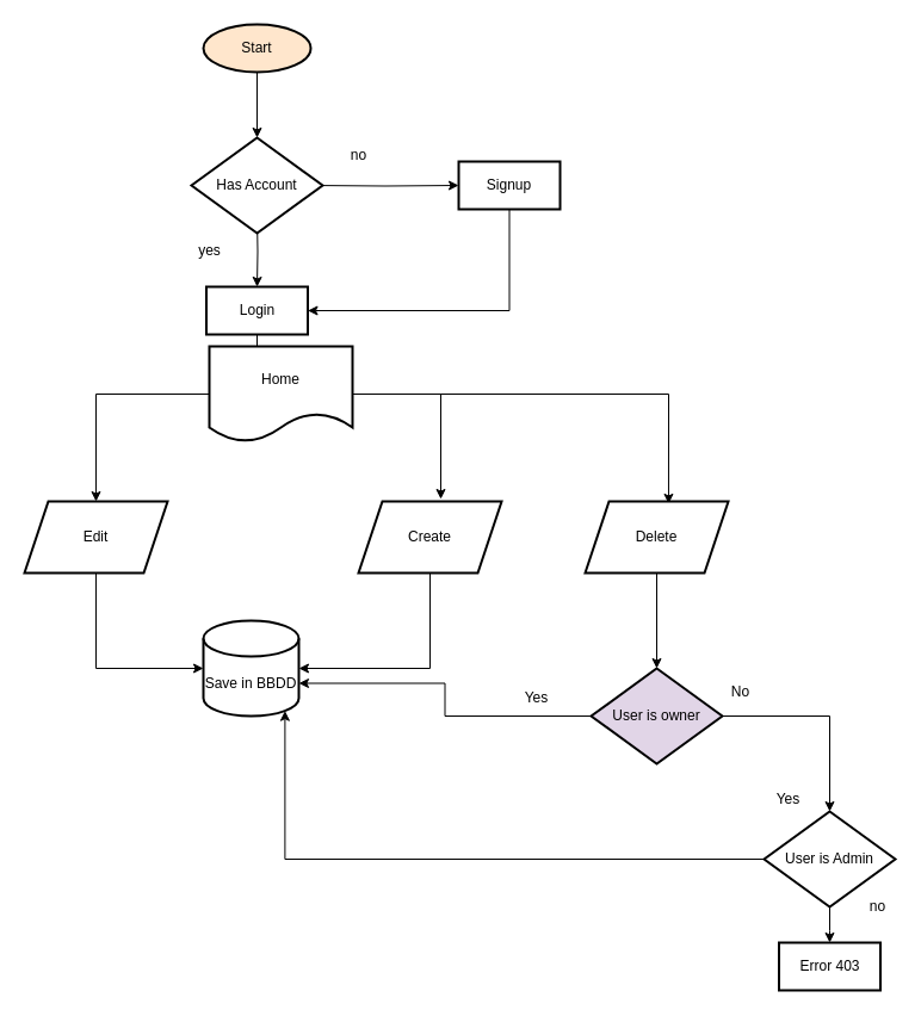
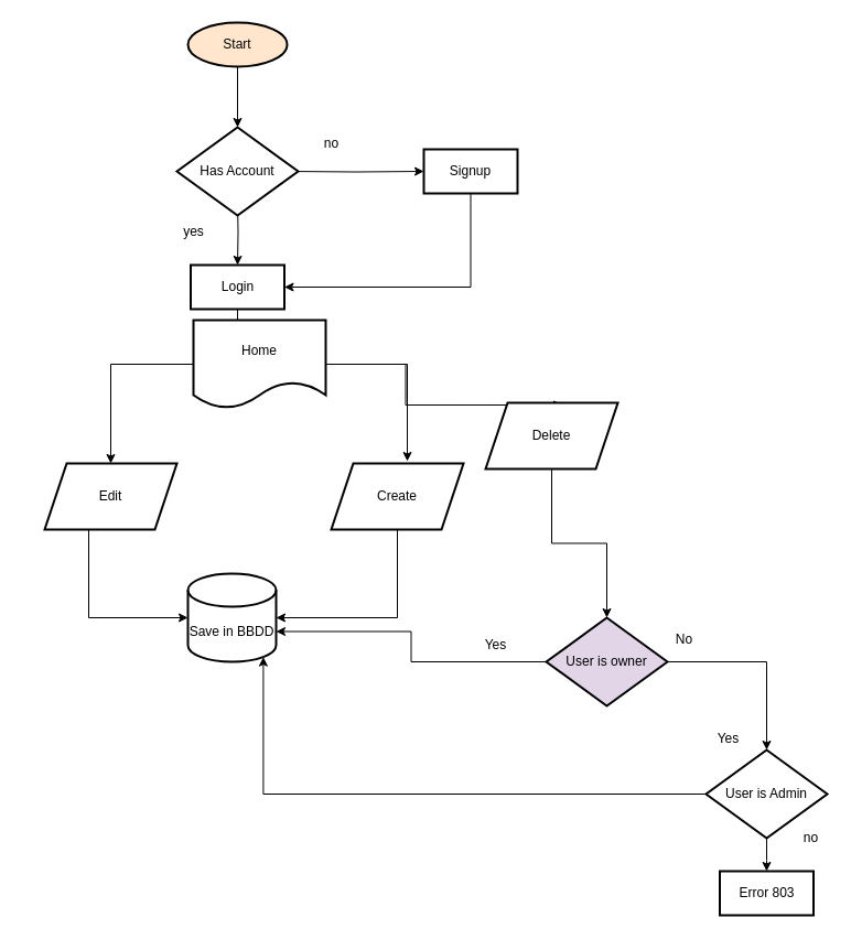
- <mxCell id="21" value="Edit" style="shape=parallelogram;perimeter=parallelogramPerimeter;whiteSpace=wrap;html=1;fixedSize=1;strokeWidth=2;" vertex="1" parent="1"><mxGeometry x="20" y="420" width="120" height="60" as="geometry" /></mxCell>
+ <mxCell id="21" value="Edit" style="shape=parallelogram;perimeter=parallelogramPerimeter;whiteSpace=wrap;html=1;fixedSize=1;strokeWidth=2;" vertex="1" parent="1"><mxGeometry x="40" y="420" width="120" height="60" as="geometry" /></mxCell>
- <mxCell id="23" value="Delete" style="shape=parallelogram;perimeter=parallelogramPerimeter;whiteSpace=wrap;html=1;fixedSize=1;strokeWidth=2;" vertex="1" parent="1"><mxGeometry x="490" y="420" width="120" height="60" as="geometry" /></mxCell>
+ <mxCell id="23" value="Delete" style="shape=parallelogram;perimeter=parallelogramPerimeter;whiteSpace=wrap;html=1;fixedSize=1;strokeWidth=2;" vertex="1" parent="1"><mxGeometry x="440" y="365" width="120" height="60" as="geometry" /></mxCell>
- <mxCell id="34" value="Error 403" style="rounded=0;whiteSpace=wrap;html=1;strokeWidth=2;" vertex="1" parent="1"><mxGeometry x="652.5" y="790" width="85" height="40" as="geometry" /></mxCell>
+ <mxCell id="34" value="Error 803" style="rounded=0;whiteSpace=wrap;html=1;strokeWidth=2;" vertex="1" parent="1"><mxGeometry x="652.5" y="790" width="85" height="40" as="geometry" /></mxCell>
